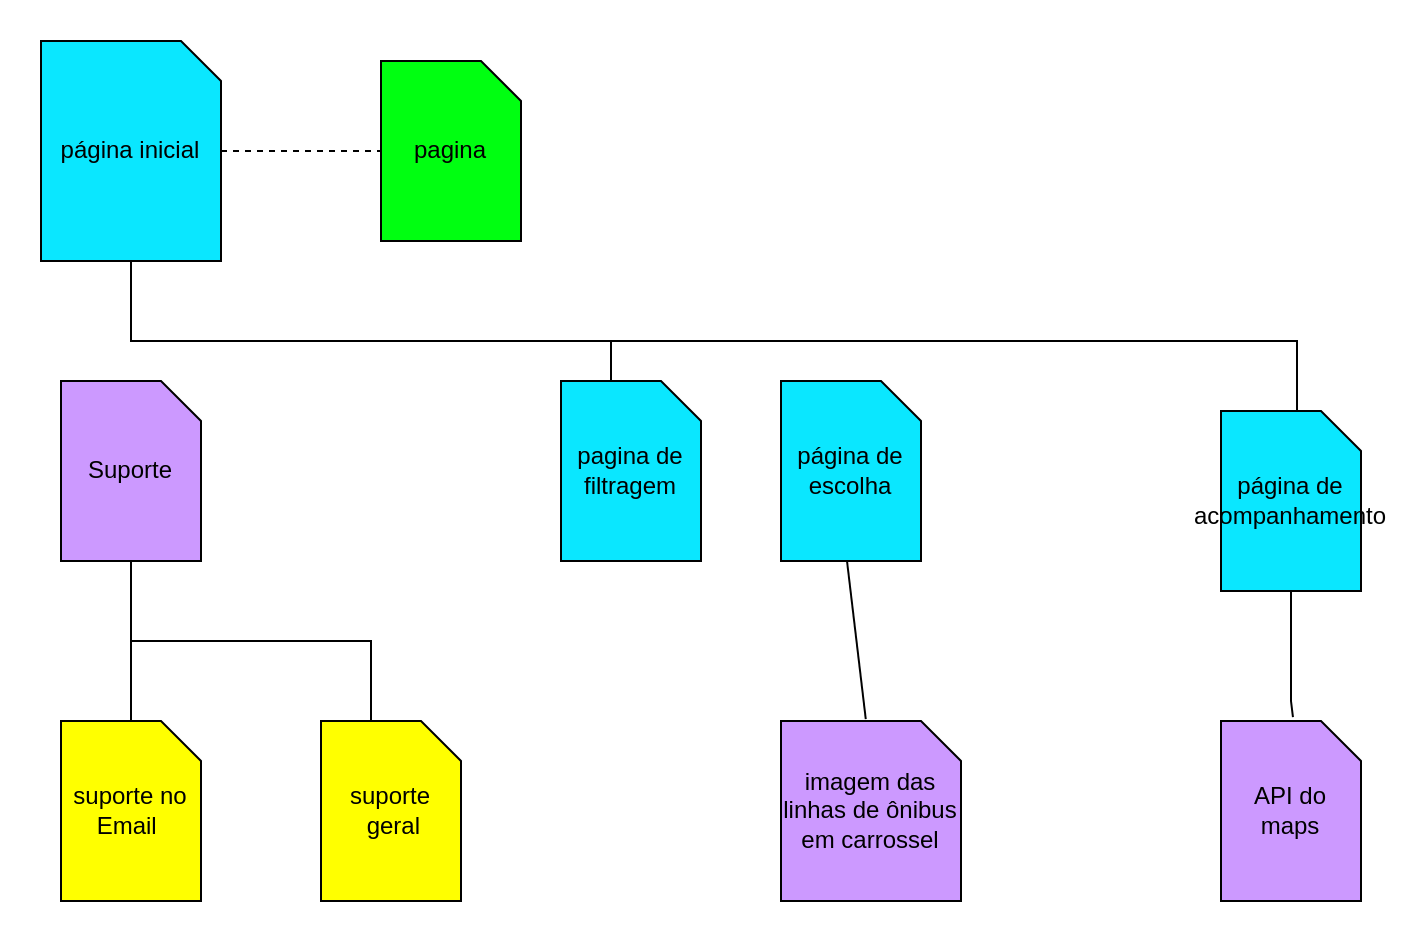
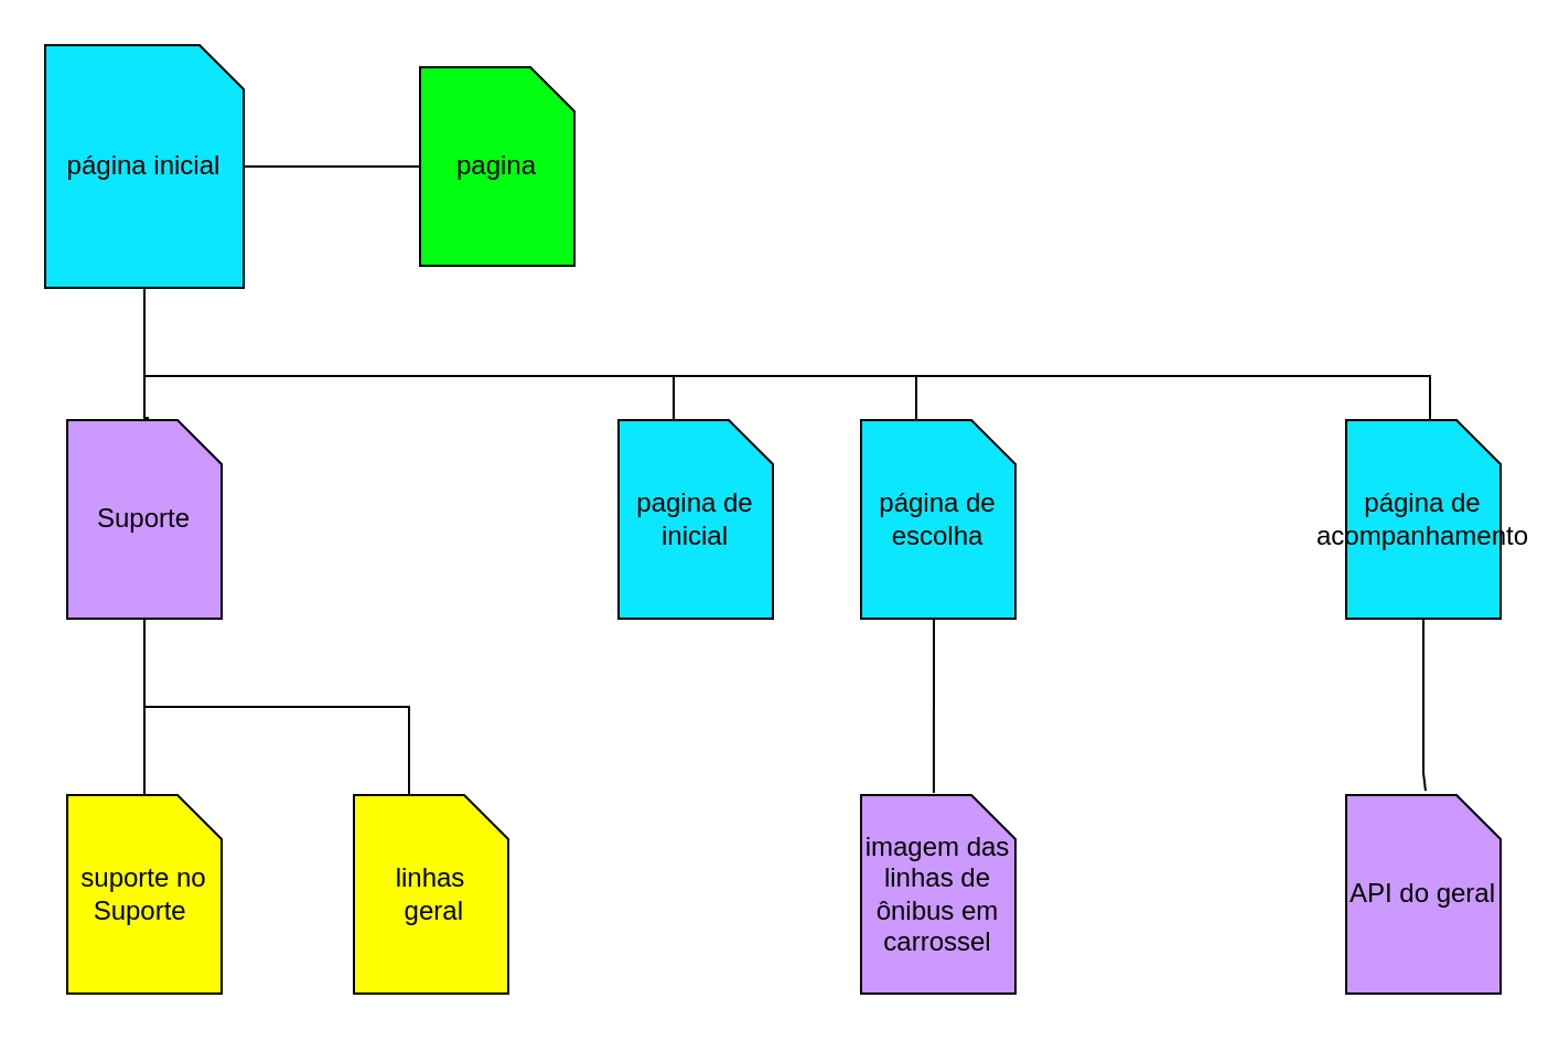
- <mxCell id="4" value="" style="endArrow=none;html=1;rounded=0;entryX=0.5;entryY=1;entryDx=0;entryDy=0;entryPerimeter=0;exitX=0.5;exitY=0;exitDx=0;exitDy=0;exitPerimeter=0;dashed=1;" edge="1" parent="1" source="2" target="3"><mxGeometry width="50" height="50" relative="1" as="geometry"><mxPoint x="60" y="230" as="sourcePoint" /><mxPoint x="110" y="180" as="targetPoint" /></mxGeometry></mxCell>
+ <mxCell id="4" value="" style="endArrow=none;html=1;rounded=0;entryX=0.5;entryY=1;entryDx=0;entryDy=0;entryPerimeter=0;exitX=0.5;exitY=0;exitDx=0;exitDy=0;exitPerimeter=0;" edge="1" parent="1" source="2" target="3"><mxGeometry width="50" height="50" relative="1" as="geometry"><mxPoint x="60" y="230" as="sourcePoint" /><mxPoint x="110" y="180" as="targetPoint" /></mxGeometry></mxCell>
+ <mxCell id="14" value="" style="endArrow=none;html=1;rounded=0;entryX=0;entryY=0;entryDx=0;entryDy=45;entryPerimeter=0;exitX=1;exitY=0.5;exitDx=0;exitDy=0;exitPerimeter=0;" edge="1" parent="1" source="2" target="13"><mxGeometry width="50" height="50" relative="1" as="geometry"><mxPoint x="120" y="85" as="sourcePoint" /><mxPoint x="200" y="85" as="targetPoint" /><Array as="points"><mxPoint x="65" y="170" /><mxPoint x="300" y="170" /><mxPoint x="415" y="170" /></Array></mxGeometry></mxCell>
+ <mxCell id="10" value="" style="endArrow=none;html=1;rounded=0;entryX=1;entryY=0.5;entryDx=0;entryDy=0;entryPerimeter=0;exitX=-0.011;exitY=0.471;exitDx=0;exitDy=0;exitPerimeter=0;" edge="1" parent="1" source="5" target="2"><mxGeometry width="50" height="50" relative="1" as="geometry"><mxPoint x="120" y="85" as="sourcePoint" /><mxPoint x="200" y="85" as="targetPoint" /><Array as="points"><mxPoint x="65" y="189" /></Array></mxGeometry></mxCell>
- <mxCell id="11" value="&lt;font style=&quot;vertical-align: inherit;&quot;&gt;&lt;font style=&quot;vertical-align: inherit;&quot;&gt;&lt;font style=&quot;vertical-align: inherit;&quot;&gt;&lt;font style=&quot;vertical-align: inherit;&quot;&gt;pagina de filtragem&lt;/font&gt;&lt;/font&gt;&lt;/font&gt;&lt;/font&gt;" style="shape=card;whiteSpace=wrap;html=1;direction=south;size=20;fillColor=#0AE7FF;" vertex="1" parent="1"><mxGeometry x="280" y="190" width="70" height="90" as="geometry" /></mxCell>
+ <mxCell id="11" value="&lt;font style=&quot;vertical-align: inherit;&quot;&gt;&lt;font style=&quot;vertical-align: inherit;&quot;&gt;&lt;font style=&quot;vertical-align: inherit;&quot;&gt;&lt;font style=&quot;vertical-align: inherit;&quot;&gt;pagina de inicial&lt;/font&gt;&lt;/font&gt;&lt;/font&gt;&lt;/font&gt;" style="shape=card;whiteSpace=wrap;html=1;direction=south;size=20;fillColor=#0AE7FF;" vertex="1" parent="1"><mxGeometry x="280" y="190" width="70" height="90" as="geometry" /></mxCell>
- <mxCell id="17" value="&lt;font style=&quot;vertical-align: inherit;&quot;&gt;&lt;font style=&quot;vertical-align: inherit;&quot;&gt;página de acompanhamento&lt;/font&gt;&lt;/font&gt;" style="shape=card;whiteSpace=wrap;html=1;direction=south;size=20;fillColor=#0AE7FF;" vertex="1" parent="1"><mxGeometry x="610" y="205" width="70" height="90" as="geometry" /></mxCell>
+ <mxCell id="17" value="&lt;font style=&quot;vertical-align: inherit;&quot;&gt;&lt;font style=&quot;vertical-align: inherit;&quot;&gt;página de acompanhamento&lt;/font&gt;&lt;/font&gt;" style="shape=card;whiteSpace=wrap;html=1;direction=south;size=20;fillColor=#0AE7FF;" vertex="1" parent="1"><mxGeometry x="610" y="190" width="70" height="90" as="geometry" /></mxCell>
- <mxCell id="6" value="&lt;font style=&quot;vertical-align: inherit;&quot;&gt;&lt;font style=&quot;vertical-align: inherit;&quot;&gt;suporte no Email&amp;nbsp;&lt;/font&gt;&lt;/font&gt;" style="shape=card;whiteSpace=wrap;html=1;direction=south;size=20;fillColor=#FFFF00;" vertex="1" parent="1"><mxGeometry x="30" y="360" width="70" height="90" as="geometry" /></mxCell>
+ <mxCell id="6" value="&lt;font style=&quot;vertical-align: inherit;&quot;&gt;&lt;font style=&quot;vertical-align: inherit;&quot;&gt;suporte no Suporte&amp;nbsp;&lt;/font&gt;&lt;/font&gt;" style="shape=card;whiteSpace=wrap;html=1;direction=south;size=20;fillColor=#FFFF00;" vertex="1" parent="1"><mxGeometry x="30" y="360" width="70" height="90" as="geometry" /></mxCell>
- <mxCell id="7" value="&lt;font style=&quot;vertical-align: inherit;&quot;&gt;&lt;font style=&quot;vertical-align: inherit;&quot;&gt;&lt;font style=&quot;vertical-align: inherit;&quot;&gt;&lt;font style=&quot;vertical-align: inherit;&quot;&gt;suporte&lt;br&gt;&amp;nbsp;geral&lt;br&gt;&lt;/font&gt;&lt;/font&gt;&lt;/font&gt;&lt;/font&gt;" style="shape=card;whiteSpace=wrap;html=1;direction=south;size=20;fillColor=#FFFF00;" vertex="1" parent="1"><mxGeometry x="160" y="360" width="70" height="90" as="geometry" /></mxCell>
+ <mxCell id="7" value="&lt;font style=&quot;vertical-align: inherit;&quot;&gt;&lt;font style=&quot;vertical-align: inherit;&quot;&gt;&lt;font style=&quot;vertical-align: inherit;&quot;&gt;&lt;font style=&quot;vertical-align: inherit;&quot;&gt;linhas&lt;br&gt;&amp;nbsp;geral&lt;br&gt;&lt;/font&gt;&lt;/font&gt;&lt;/font&gt;&lt;/font&gt;" style="shape=card;whiteSpace=wrap;html=1;direction=south;size=20;fillColor=#FFFF00;" vertex="1" parent="1"><mxGeometry x="160" y="360" width="70" height="90" as="geometry" /></mxCell>
- <mxCell id="15" value="&lt;font style=&quot;vertical-align: inherit;&quot;&gt;&lt;font style=&quot;vertical-align: inherit;&quot;&gt;&lt;font style=&quot;vertical-align: inherit;&quot;&gt;&lt;font style=&quot;vertical-align: inherit;&quot;&gt;&lt;font style=&quot;vertical-align: inherit;&quot;&gt;&lt;font style=&quot;vertical-align: inherit;&quot;&gt;&lt;font style=&quot;vertical-align: inherit;&quot;&gt;&lt;font style=&quot;vertical-align: inherit;&quot;&gt;&lt;font style=&quot;vertical-align: inherit;&quot;&gt;&lt;font style=&quot;vertical-align: inherit;&quot;&gt;&lt;font style=&quot;vertical-align: inherit;&quot;&gt;&lt;font style=&quot;vertical-align: inherit;&quot;&gt;imagem das linhas de ônibus em carrossel&lt;/font&gt;&lt;/font&gt;&lt;/font&gt;&lt;/font&gt;&lt;/font&gt;&lt;/font&gt;&lt;/font&gt;&lt;/font&gt;&lt;/font&gt;&lt;/font&gt;&lt;/font&gt;&lt;/font&gt;" style="shape=card;whiteSpace=wrap;html=1;direction=south;size=20;fillColor=#CC99FF;" vertex="1" parent="1"><mxGeometry x="390" y="360" width="90" height="90" as="geometry" /></mxCell>
+ <mxCell id="15" value="&lt;font style=&quot;vertical-align: inherit;&quot;&gt;&lt;font style=&quot;vertical-align: inherit;&quot;&gt;&lt;font style=&quot;vertical-align: inherit;&quot;&gt;&lt;font style=&quot;vertical-align: inherit;&quot;&gt;&lt;font style=&quot;vertical-align: inherit;&quot;&gt;&lt;font style=&quot;vertical-align: inherit;&quot;&gt;&lt;font style=&quot;vertical-align: inherit;&quot;&gt;&lt;font style=&quot;vertical-align: inherit;&quot;&gt;&lt;font style=&quot;vertical-align: inherit;&quot;&gt;&lt;font style=&quot;vertical-align: inherit;&quot;&gt;&lt;font style=&quot;vertical-align: inherit;&quot;&gt;&lt;font style=&quot;vertical-align: inherit;&quot;&gt;imagem das linhas de ônibus em carrossel&lt;/font&gt;&lt;/font&gt;&lt;/font&gt;&lt;/font&gt;&lt;/font&gt;&lt;/font&gt;&lt;/font&gt;&lt;/font&gt;&lt;/font&gt;&lt;/font&gt;&lt;/font&gt;&lt;/font&gt;" style="shape=card;whiteSpace=wrap;html=1;direction=south;size=20;fillColor=#CC99FF;" vertex="1" parent="1"><mxGeometry x="390" y="360" width="70" height="90" as="geometry" /></mxCell>
- <mxCell id="19" value="&lt;font style=&quot;vertical-align: inherit;&quot;&gt;&lt;font style=&quot;vertical-align: inherit;&quot;&gt;&lt;font style=&quot;vertical-align: inherit;&quot;&gt;&lt;font style=&quot;vertical-align: inherit;&quot;&gt;&lt;font style=&quot;vertical-align: inherit;&quot;&gt;&lt;font style=&quot;vertical-align: inherit;&quot;&gt;&lt;font style=&quot;vertical-align: inherit;&quot;&gt;&lt;font style=&quot;vertical-align: inherit;&quot;&gt;&lt;font style=&quot;vertical-align: inherit;&quot;&gt;&lt;font style=&quot;vertical-align: inherit;&quot;&gt;&lt;font style=&quot;vertical-align: inherit;&quot;&gt;&lt;font style=&quot;vertical-align: inherit;&quot;&gt;&lt;font style=&quot;vertical-align: inherit;&quot;&gt;&lt;font style=&quot;vertical-align: inherit;&quot;&gt;API do maps&lt;/font&gt;&lt;/font&gt;&lt;/font&gt;&lt;/font&gt;&lt;/font&gt;&lt;/font&gt;&lt;/font&gt;&lt;/font&gt;&lt;/font&gt;&lt;/font&gt;&lt;/font&gt;&lt;/font&gt;&lt;/font&gt;&lt;/font&gt;" style="shape=card;whiteSpace=wrap;html=1;direction=south;size=20;fillColor=#CC99FF;" vertex="1" parent="1"><mxGeometry x="610" y="360" width="70" height="90" as="geometry" /></mxCell>
+ <mxCell id="19" value="&lt;font style=&quot;vertical-align: inherit;&quot;&gt;&lt;font style=&quot;vertical-align: inherit;&quot;&gt;&lt;font style=&quot;vertical-align: inherit;&quot;&gt;&lt;font style=&quot;vertical-align: inherit;&quot;&gt;&lt;font style=&quot;vertical-align: inherit;&quot;&gt;&lt;font style=&quot;vertical-align: inherit;&quot;&gt;&lt;font style=&quot;vertical-align: inherit;&quot;&gt;&lt;font style=&quot;vertical-align: inherit;&quot;&gt;&lt;font style=&quot;vertical-align: inherit;&quot;&gt;&lt;font style=&quot;vertical-align: inherit;&quot;&gt;&lt;font style=&quot;vertical-align: inherit;&quot;&gt;&lt;font style=&quot;vertical-align: inherit;&quot;&gt;&lt;font style=&quot;vertical-align: inherit;&quot;&gt;&lt;font style=&quot;vertical-align: inherit;&quot;&gt;API do geral&lt;/font&gt;&lt;/font&gt;&lt;/font&gt;&lt;/font&gt;&lt;/font&gt;&lt;/font&gt;&lt;/font&gt;&lt;/font&gt;&lt;/font&gt;&lt;/font&gt;&lt;/font&gt;&lt;/font&gt;&lt;/font&gt;&lt;/font&gt;" style="shape=card;whiteSpace=wrap;html=1;direction=south;size=20;fillColor=#CC99FF;" vertex="1" parent="1"><mxGeometry x="610" y="360" width="70" height="90" as="geometry" /></mxCell>
